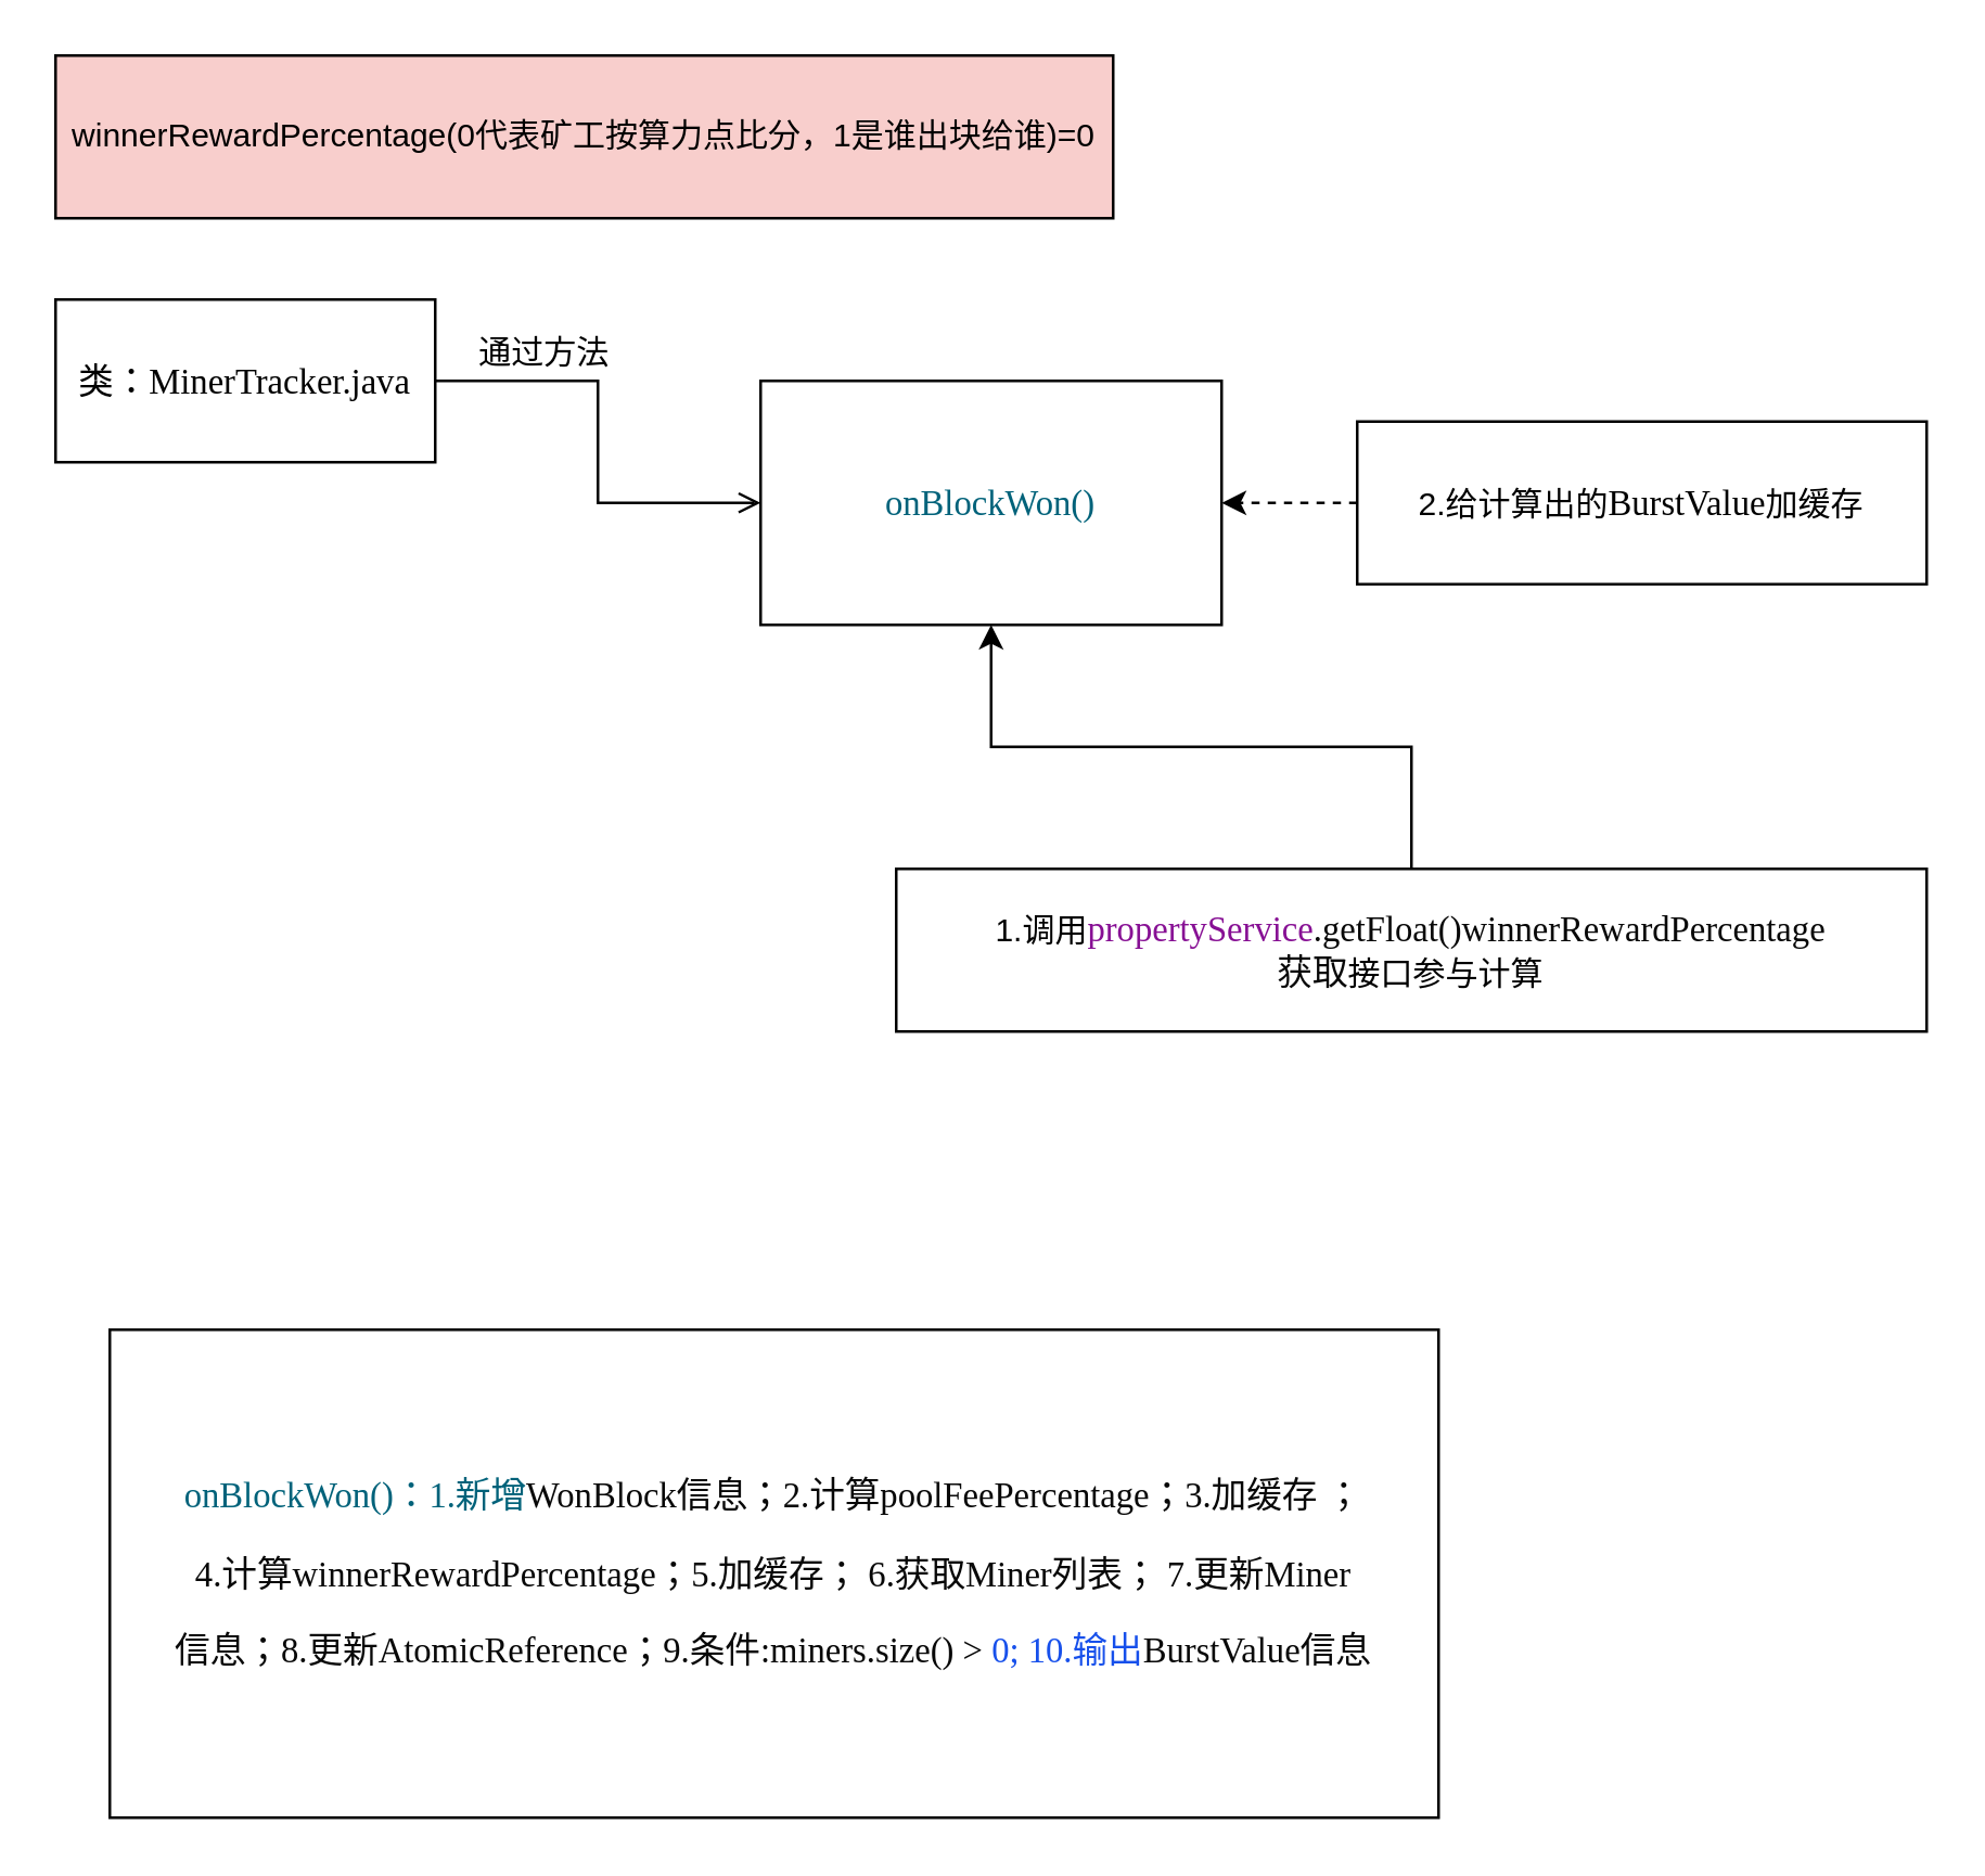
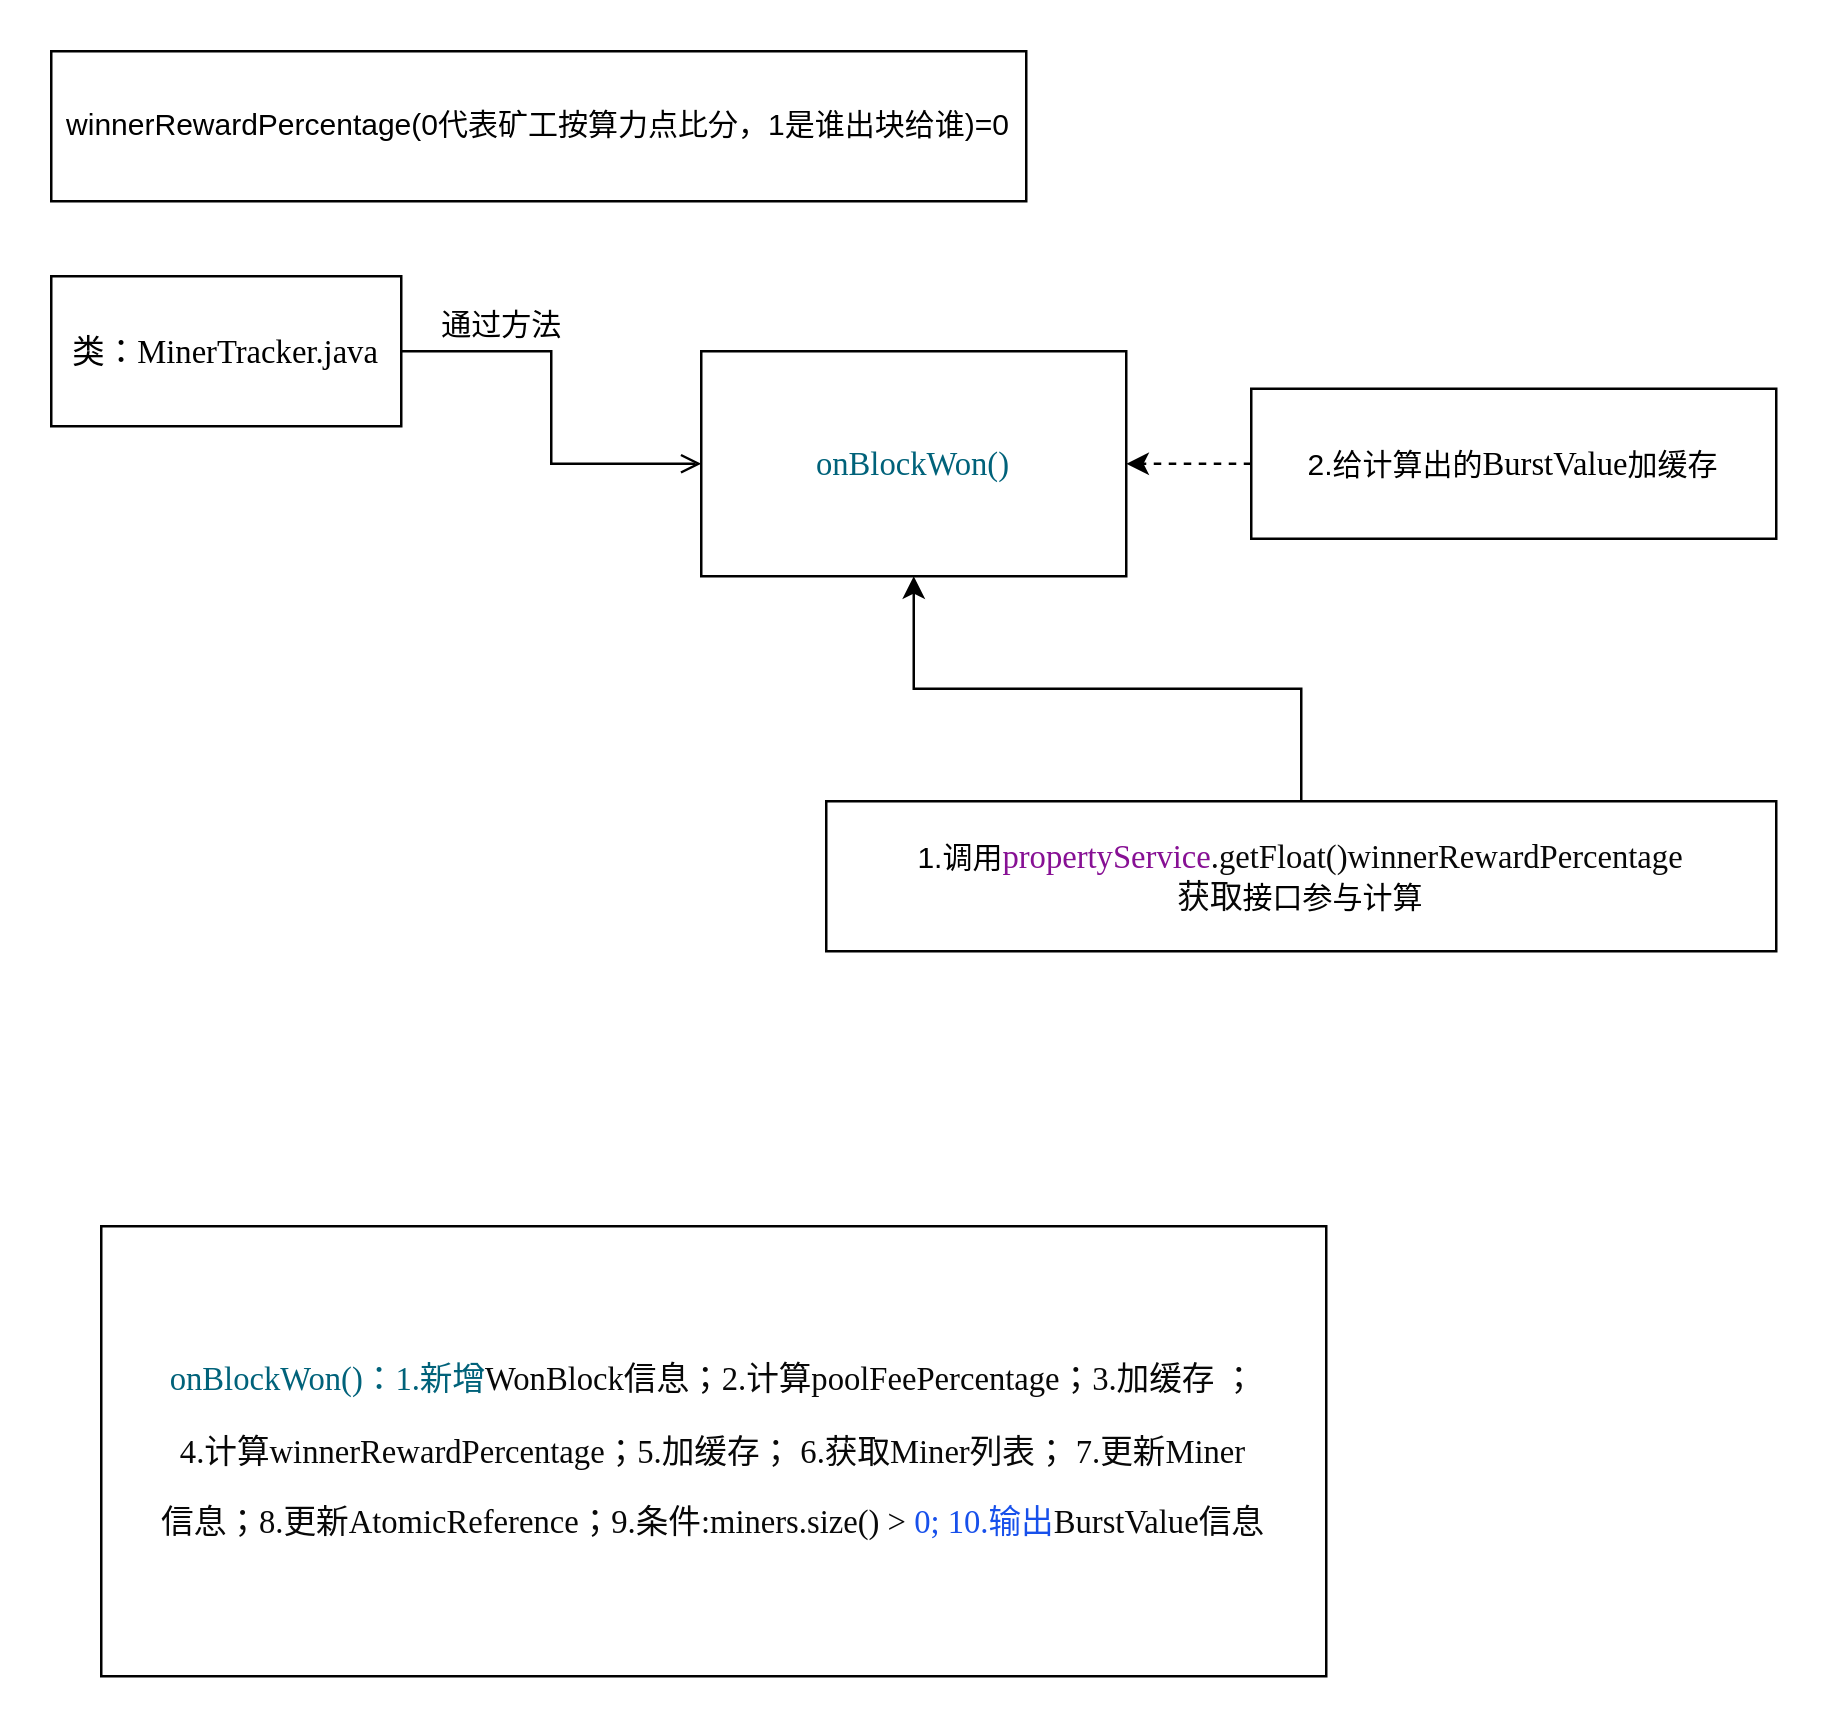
- <mxCell id="2" value="winnerRewardPercentage(0代表矿工按算力点比分，1是谁出块给谁)=0" style="rounded=0;whiteSpace=wrap;html=1;fillColor=#f8cecc;" vertex="1" parent="1"><mxGeometry x="20" y="20" width="390" height="60" as="geometry" /></mxCell>
+ <mxCell id="2" value="winnerRewardPercentage(0代表矿工按算力点比分，1是谁出块给谁)=0" style="rounded=0;whiteSpace=wrap;html=1;" vertex="1" parent="1"><mxGeometry x="20" y="20" width="390" height="60" as="geometry" /></mxCell>
